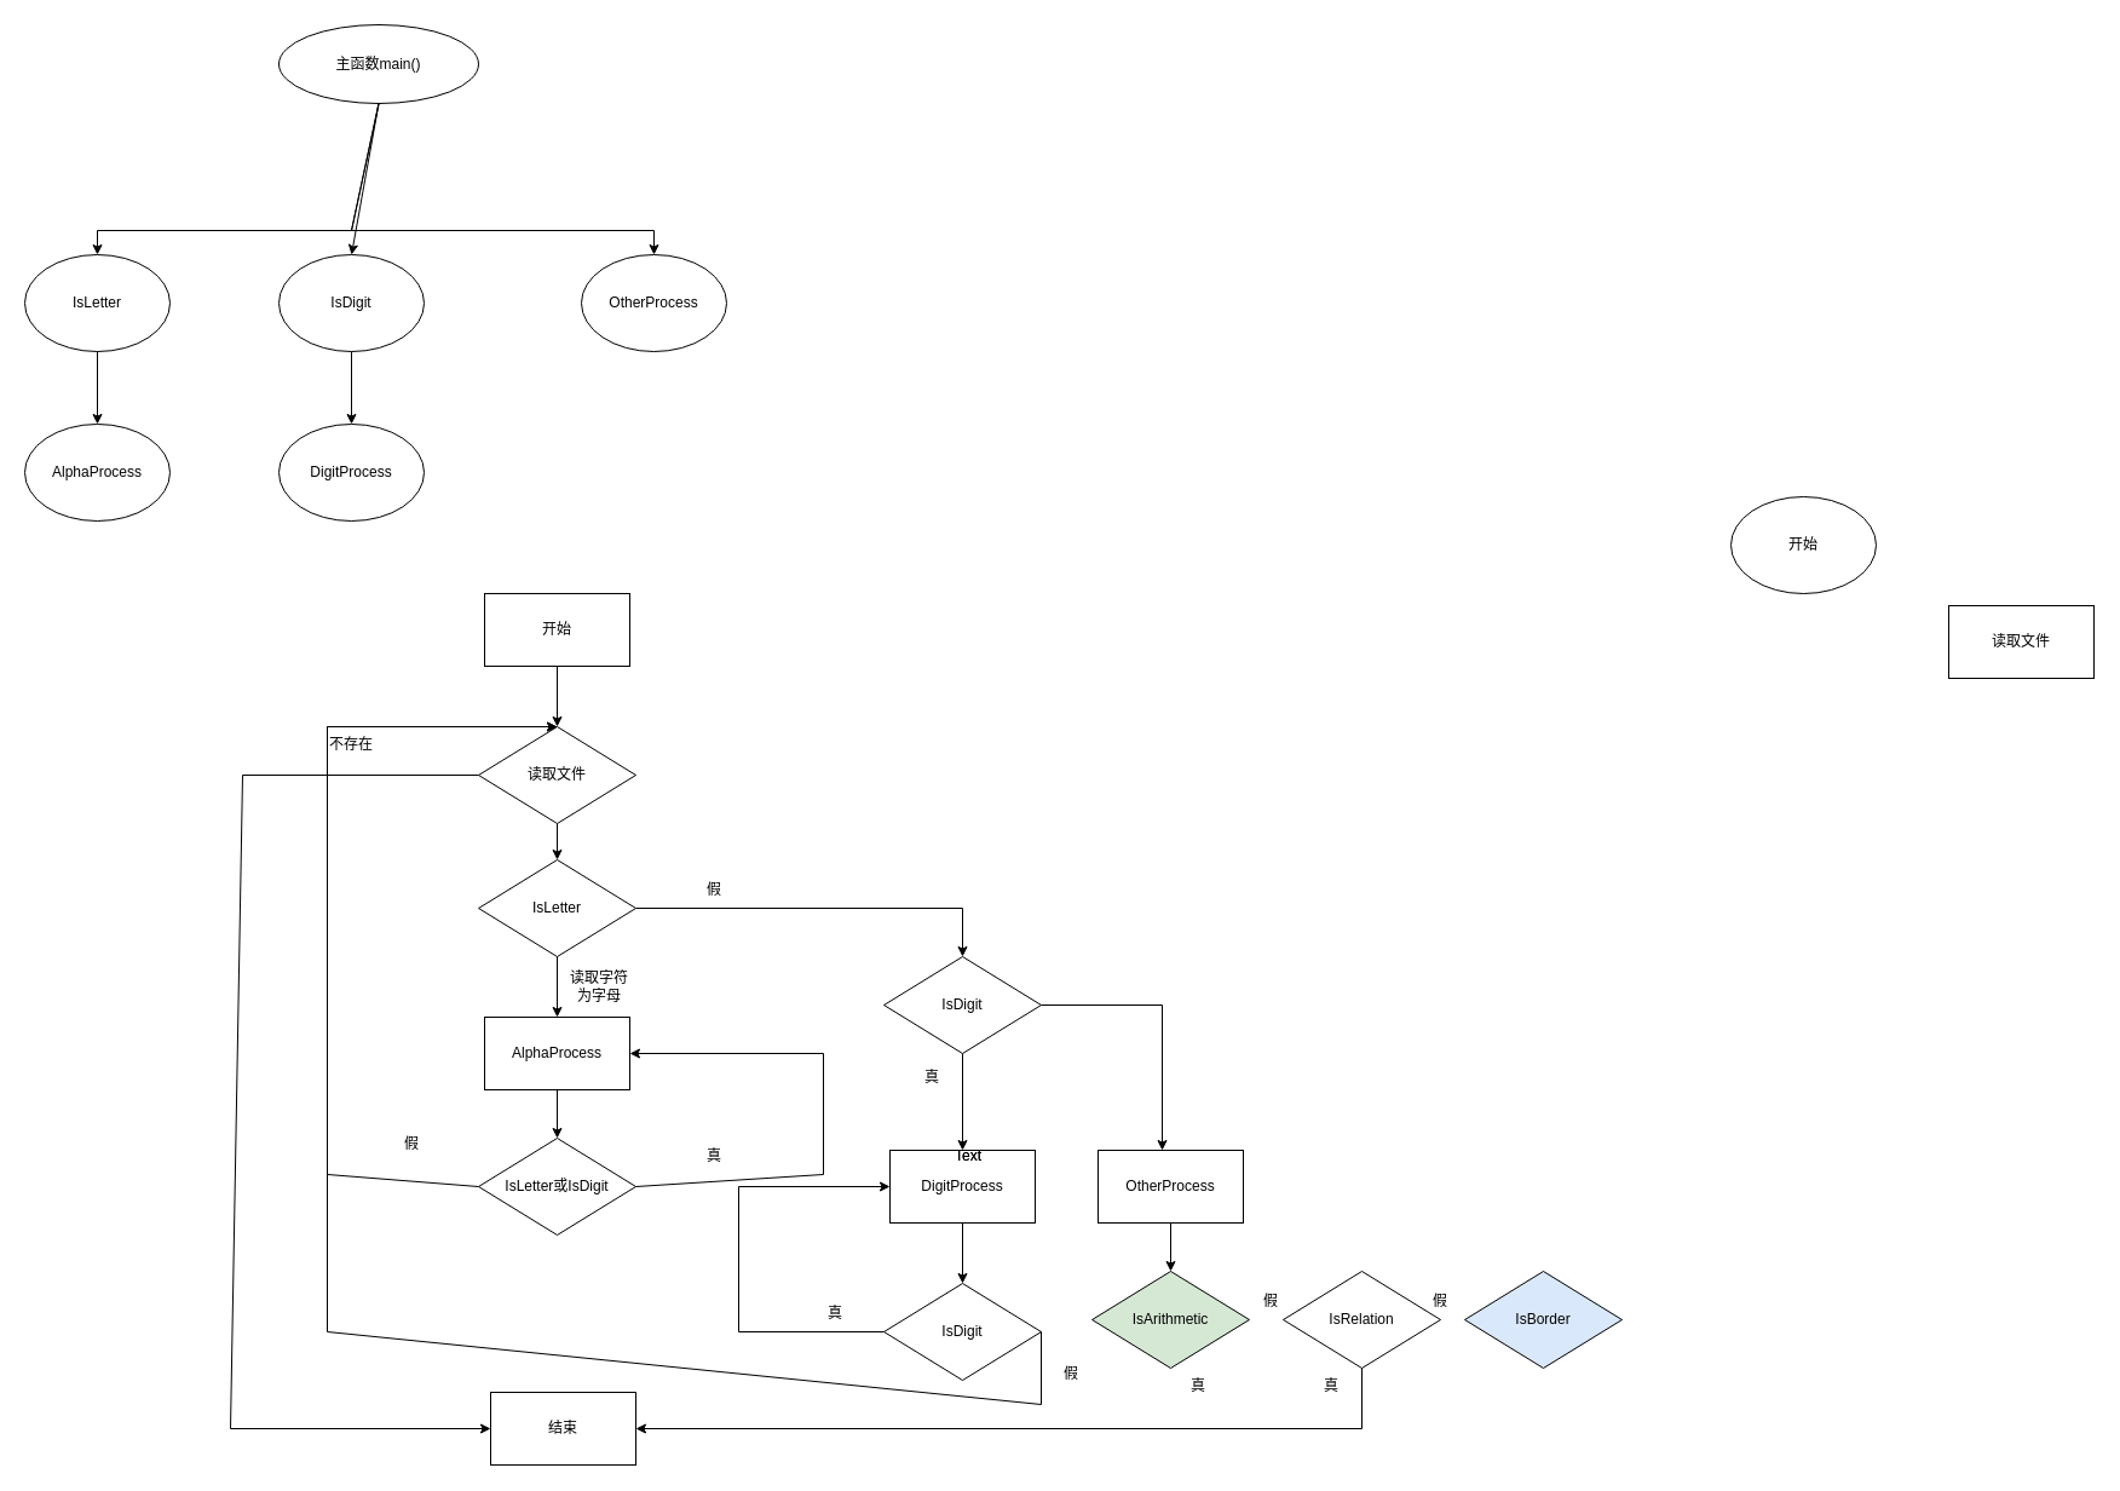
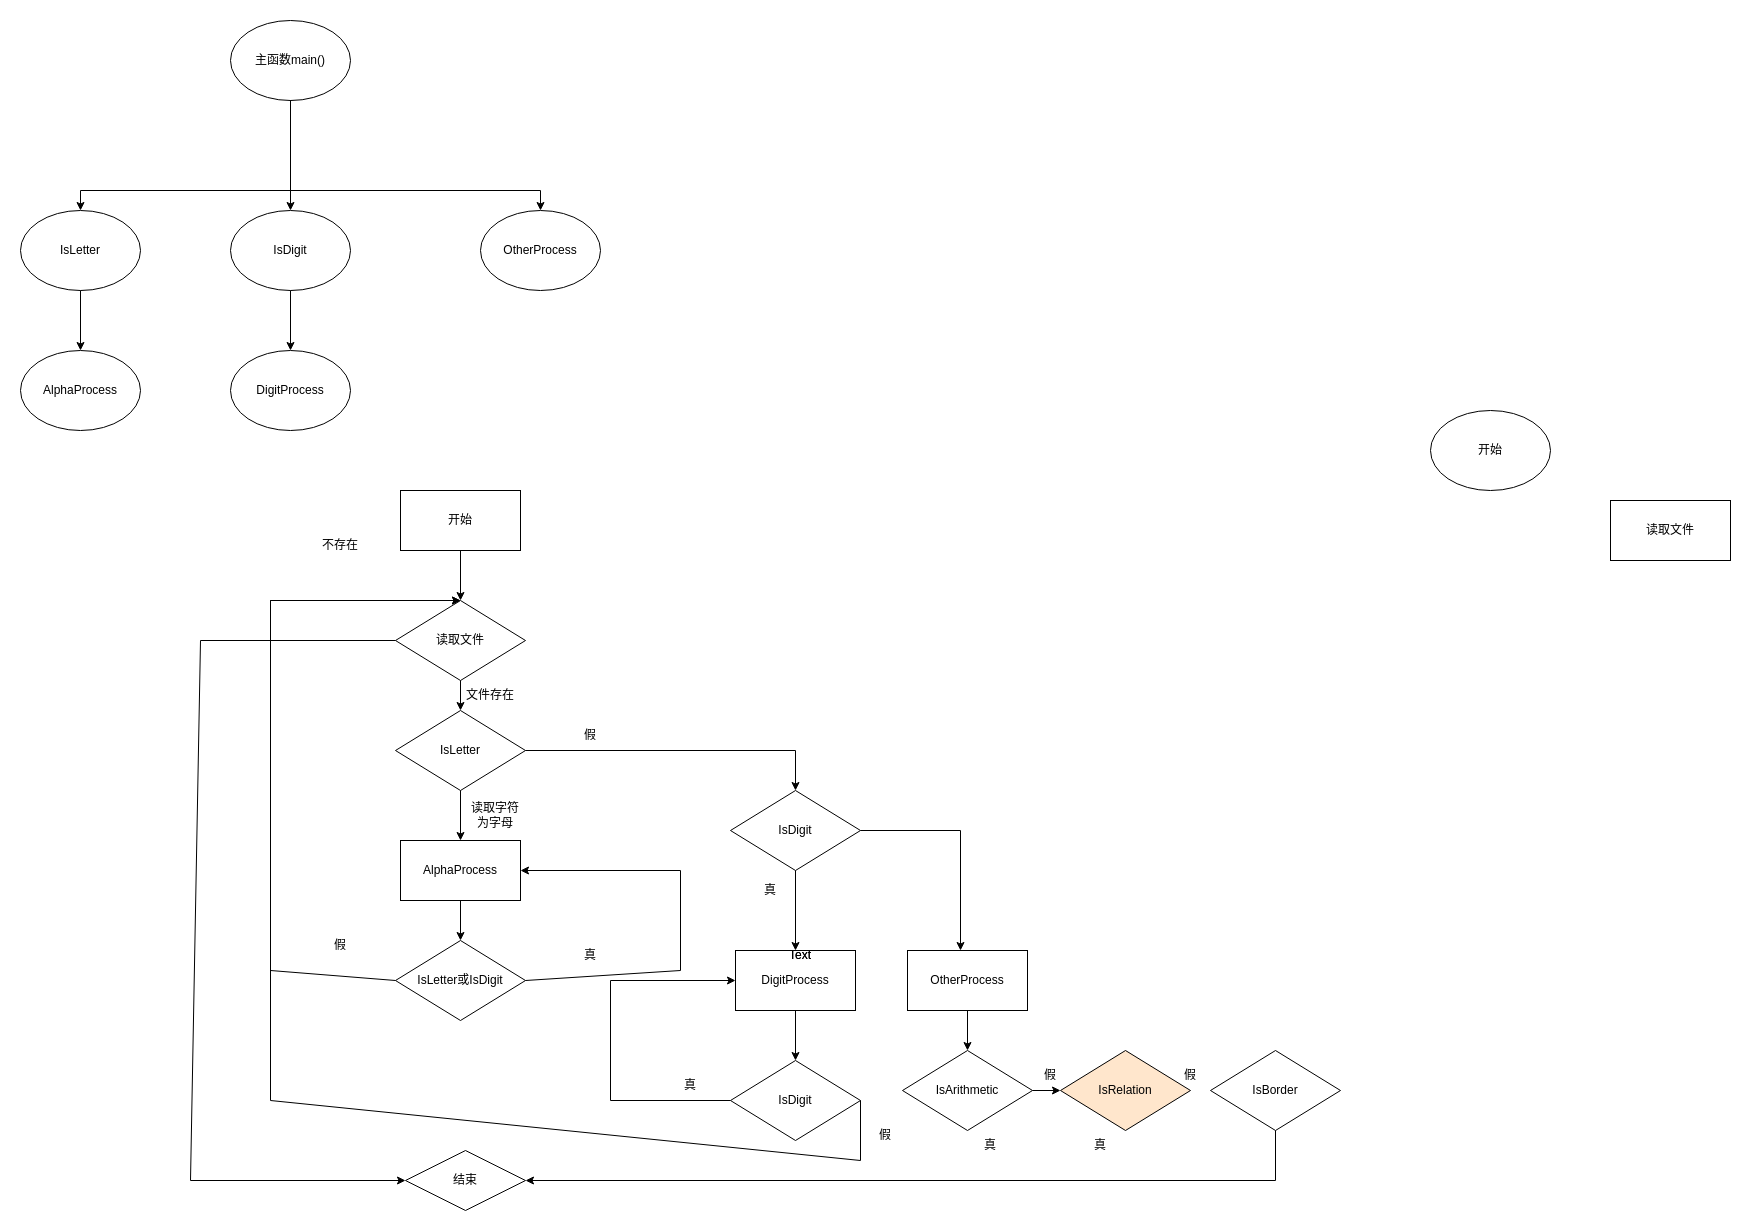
- <mxCell id="2" value="主函数main()" style="ellipse;whiteSpace=wrap;html=1;" vertex="1" parent="1"><mxGeometry x="230" y="20" width="165" height="65" as="geometry" /></mxCell>
+ <mxCell id="2" value="主函数main()" style="ellipse;whiteSpace=wrap;html=1;" vertex="1" parent="1"><mxGeometry x="230" y="20" width="120" height="80" as="geometry" /></mxCell>
- <mxCell id="22" value="不存在" style="text;html=1;strokeColor=none;fillColor=none;align=center;verticalAlign=middle;whiteSpace=wrap;rounded=0;" vertex="1" parent="1"><mxGeometry x="260" y="600" width="60" height="30" as="geometry" /></mxCell>
+ <mxCell id="22" value="不存在" style="text;html=1;strokeColor=none;fillColor=none;align=center;verticalAlign=middle;whiteSpace=wrap;rounded=0;" vertex="1" parent="1"><mxGeometry x="310" y="530" width="60" height="30" as="geometry" /></mxCell>
+ <mxCell id="21" value="文件存在" style="text;html=1;strokeColor=none;fillColor=none;align=center;verticalAlign=middle;whiteSpace=wrap;rounded=0;" vertex="1" parent="1"><mxGeometry x="460" y="680" width="60" height="30" as="geometry" /></mxCell>
- <mxCell id="39" value="IsArithmetic" style="rhombus;whiteSpace=wrap;html=1;fillColor=#d5e8d4;" vertex="1" parent="1"><mxGeometry x="902" y="1050" width="130" height="80" as="geometry" /></mxCell>
+ <mxCell id="39" value="IsArithmetic" style="rhombus;whiteSpace=wrap;html=1;" vertex="1" parent="1"><mxGeometry x="902" y="1050" width="130" height="80" as="geometry" /></mxCell>
+ <mxCell id="46" value="" style="endArrow=classic;html=1;rounded=0;exitX=1;exitY=0.5;exitDx=0;exitDy=0;entryX=0;entryY=0.5;entryDx=0;entryDy=0;" edge="1" parent="1" source="39" target="45"><mxGeometry width="50" height="50" relative="1" as="geometry"><mxPoint x="780" y="1120" as="sourcePoint" /><mxPoint x="830" y="1070" as="targetPoint" /></mxGeometry></mxCell>
- <mxCell id="45" value="IsRelation" style="rhombus;whiteSpace=wrap;html=1;" vertex="1" parent="1"><mxGeometry x="1060" y="1050" width="130" height="80" as="geometry" /></mxCell>
+ <mxCell id="45" value="IsRelation" style="rhombus;whiteSpace=wrap;html=1;fillColor=#ffe6cc;" vertex="1" parent="1"><mxGeometry x="1060" y="1050" width="130" height="80" as="geometry" /></mxCell>
- <mxCell id="50" value="IsBorder" style="rhombus;whiteSpace=wrap;html=1;fillColor=#dae8fc;" vertex="1" parent="1"><mxGeometry x="1210" y="1050" width="130" height="80" as="geometry" /></mxCell>
+ <mxCell id="50" value="IsBorder" style="rhombus;whiteSpace=wrap;html=1;" vertex="1" parent="1"><mxGeometry x="1210" y="1050" width="130" height="80" as="geometry" /></mxCell>
- <mxCell id="48" value="" style="endArrow=classic;html=1;rounded=0;exitX=0.5;exitY=1;exitDx=0;exitDy=0;entryX=1;entryY=0.5;entryDx=0;entryDy=0;" edge="1" parent="1" source="45" target="44"><mxGeometry width="50" height="50" relative="1" as="geometry"><mxPoint x="780" y="1120" as="sourcePoint" /><mxPoint x="1125" y="1180" as="targetPoint" /><Array as="points"><mxPoint x="1125" y="1180" /></Array></mxGeometry></mxCell>
- <mxCell id="44" value="结束" style="rounded=0;whiteSpace=wrap;html=1;" vertex="1" parent="1"><mxGeometry x="405" y="1150" width="120" height="60" as="geometry" /></mxCell>
+ <mxCell id="44" value="结束" style="rhombus;whiteSpace=wrap;html=1;" vertex="1" parent="1"><mxGeometry x="405" y="1150" width="120" height="60" as="geometry" /></mxCell>
+ <mxCell id="52" value="" style="endArrow=classic;html=1;rounded=0;exitX=0.5;exitY=1;exitDx=0;exitDy=0;entryX=1;entryY=0.5;entryDx=0;entryDy=0;" edge="1" parent="1" source="50" target="44"><mxGeometry width="50" height="50" relative="1" as="geometry"><mxPoint x="780" y="1120" as="sourcePoint" /><mxPoint x="830" y="1070" as="targetPoint" /><Array as="points"><mxPoint x="1275" y="1180" /></Array></mxGeometry></mxCell>
